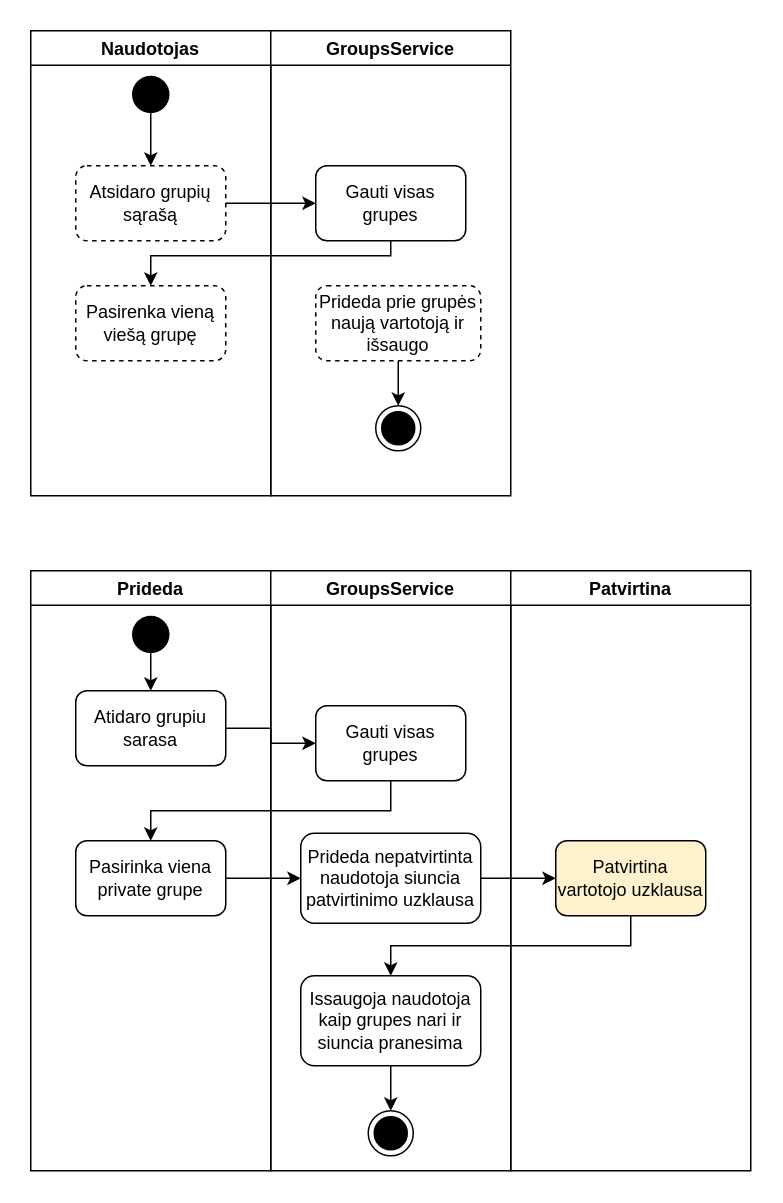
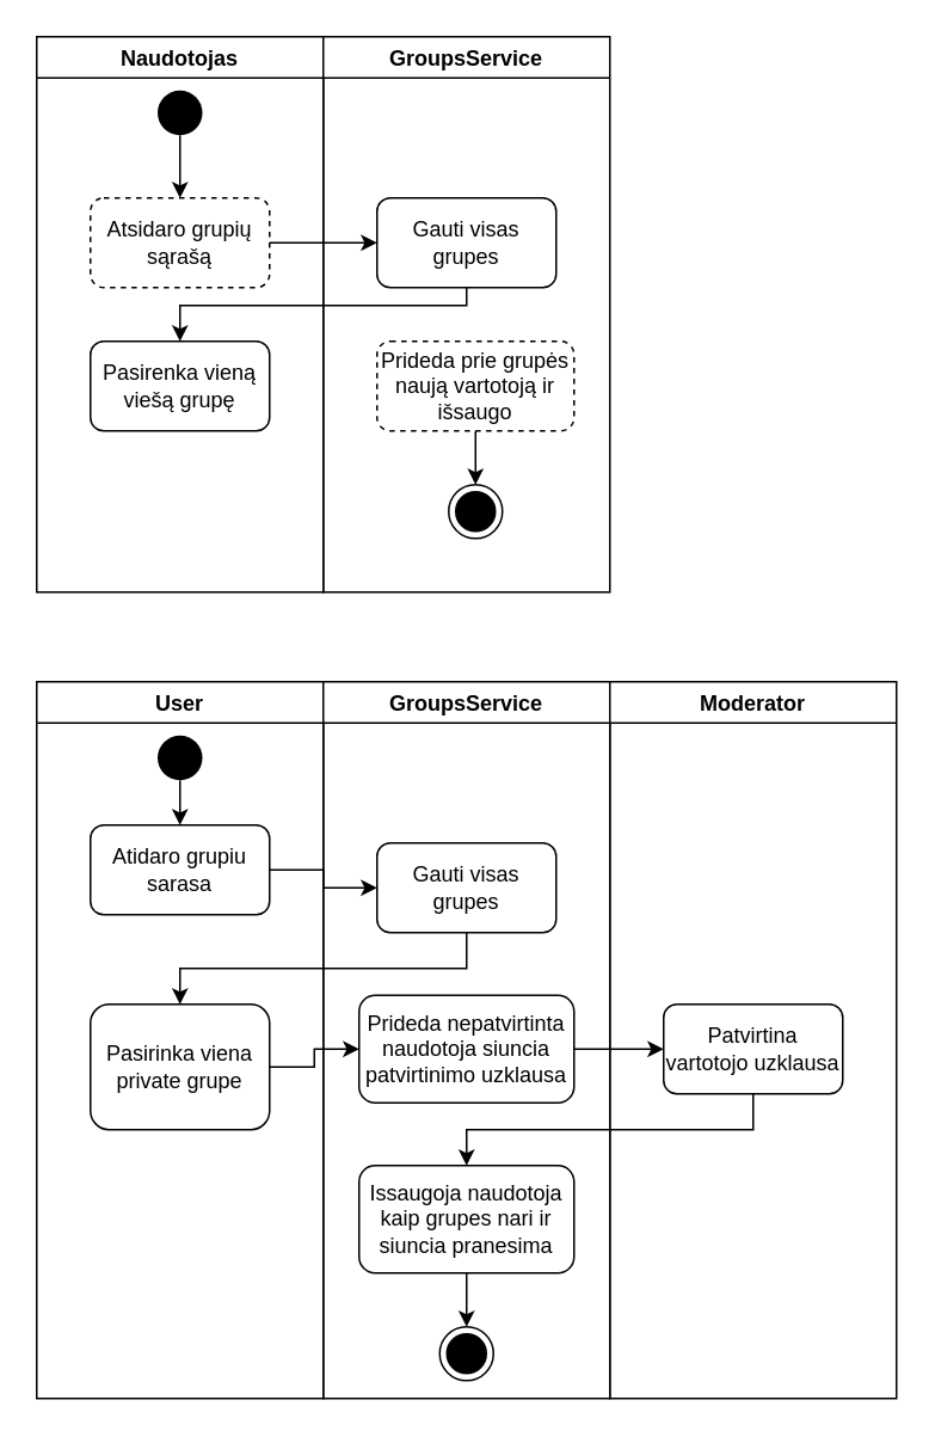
- <mxCell id="3" value="Pasirenka vieną viešą grupę" style="rounded=1;whiteSpace=wrap;html=1;dashed=1;" parent="2" vertex="1"><mxGeometry x="30" y="170" width="100" height="50" as="geometry" /></mxCell>
+ <mxCell id="3" value="Pasirenka vieną viešą grupę" style="rounded=1;whiteSpace=wrap;html=1;" parent="2" vertex="1"><mxGeometry x="30" y="170" width="100" height="50" as="geometry" /></mxCell>
- <mxCell id="12" value="Prideda" style="swimlane;" parent="1" vertex="1"><mxGeometry x="20" y="380" width="160" height="400" as="geometry" /></mxCell>
+ <mxCell id="12" value="User" style="swimlane;" parent="1" vertex="1"><mxGeometry x="20" y="380" width="160" height="400" as="geometry" /></mxCell>
- <mxCell id="23" value="Patvirtina" style="swimlane;" parent="1" vertex="1"><mxGeometry x="340" y="380" width="160" height="400" as="geometry" /></mxCell>
+ <mxCell id="23" value="Moderator" style="swimlane;" parent="1" vertex="1"><mxGeometry x="340" y="380" width="160" height="400" as="geometry" /></mxCell>
- <mxCell id="16" value="Pasirinka viena private grupe" style="rounded=1;whiteSpace=wrap;html=1;" parent="12" vertex="1"><mxGeometry x="30" y="180" width="100" height="50" as="geometry" /></mxCell>
+ <mxCell id="16" value="Pasirinka viena private grupe" style="rounded=1;whiteSpace=wrap;html=1;" parent="12" vertex="1"><mxGeometry x="30" y="180" width="100" height="70" as="geometry" /></mxCell>
- <mxCell id="24" value="Patvirtina vartotojo uzklausa" style="rounded=1;whiteSpace=wrap;html=1;fillColor=#fff2cc;" parent="23" vertex="1"><mxGeometry x="30" y="180" width="100" height="50" as="geometry" /></mxCell>
+ <mxCell id="24" value="Patvirtina vartotojo uzklausa" style="rounded=1;whiteSpace=wrap;html=1;" parent="23" vertex="1"><mxGeometry x="30" y="180" width="100" height="50" as="geometry" /></mxCell>
